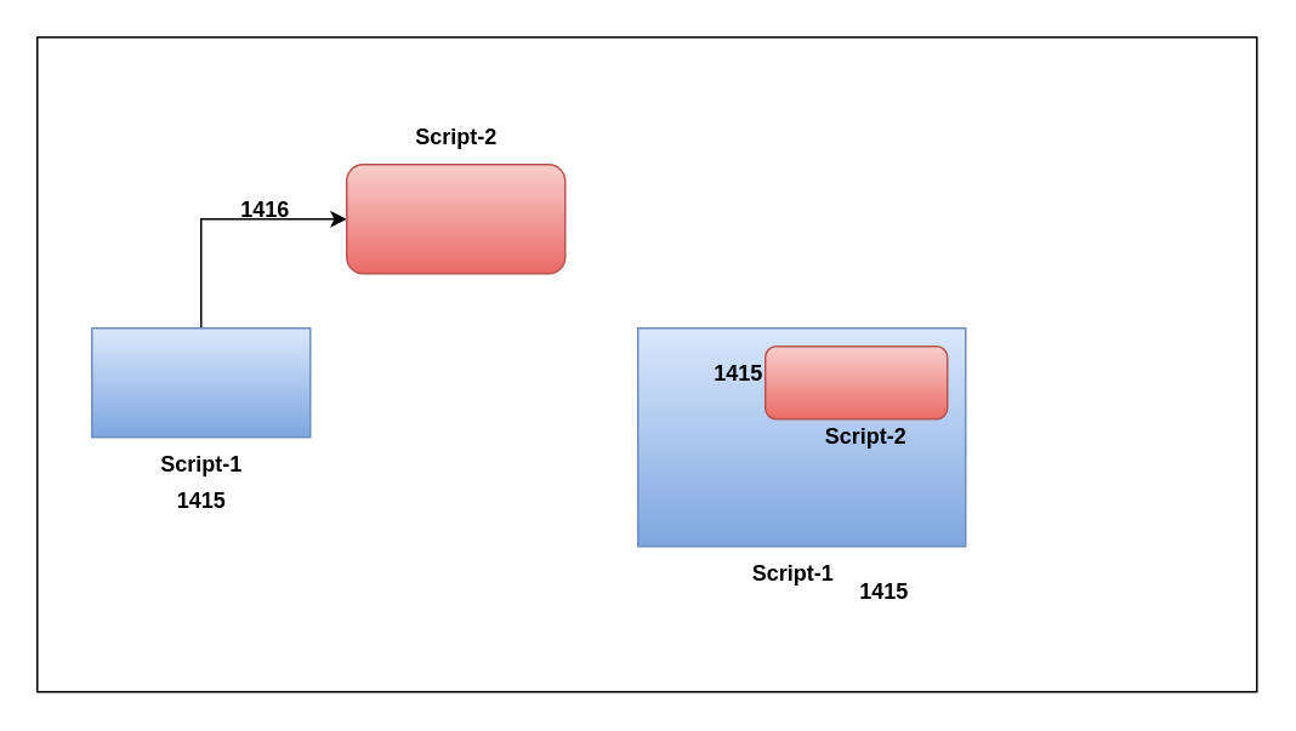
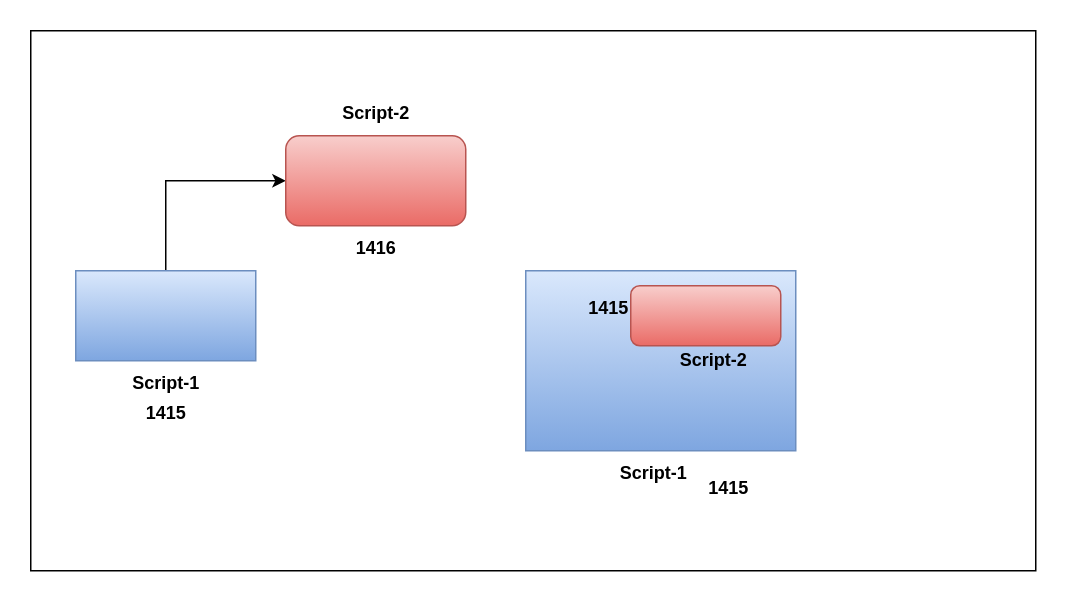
- <mxCell id="9" value="&lt;b&gt;1416&lt;/b&gt;" style="text;html=1;align=center;verticalAlign=middle;resizable=0;points=[];autosize=1;strokeColor=none;fillColor=none;" vertex="1" parent="1"><mxGeometry x="120" y="100" width="50" height="30" as="geometry" /></mxCell>
+ <mxCell id="9" value="&lt;b&gt;1416&lt;/b&gt;" style="text;html=1;align=center;verticalAlign=middle;resizable=0;points=[];autosize=1;strokeColor=none;fillColor=none;" vertex="1" parent="1"><mxGeometry x="225" y="150" width="50" height="30" as="geometry" /></mxCell>
